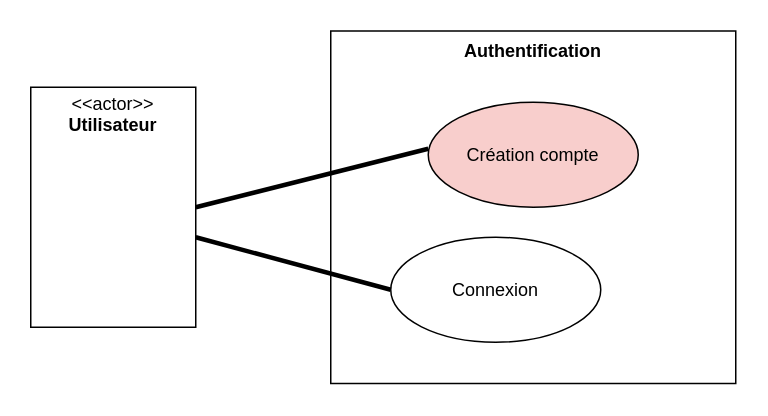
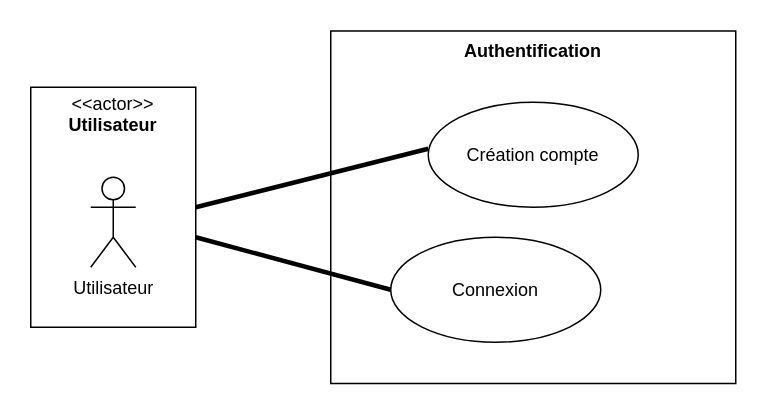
- <mxCell id="4" value="Création compte" style="ellipse;whiteSpace=wrap;html=1;fillColor=#f8cecc;" vertex="1" parent="1"><mxGeometry x="285" y="67.5" width="140" height="70" as="geometry" /></mxCell>
+ <mxCell id="4" value="Création compte" style="ellipse;whiteSpace=wrap;html=1;" vertex="1" parent="1"><mxGeometry x="285" y="67.5" width="140" height="70" as="geometry" /></mxCell>
+ <mxCell id="6" value="Utilisateur" style="shape=umlActor;verticalLabelPosition=bottom;verticalAlign=top;html=1;" vertex="1" parent="1"><mxGeometry x="60" y="117.5" width="30" height="60" as="geometry" /></mxCell>
